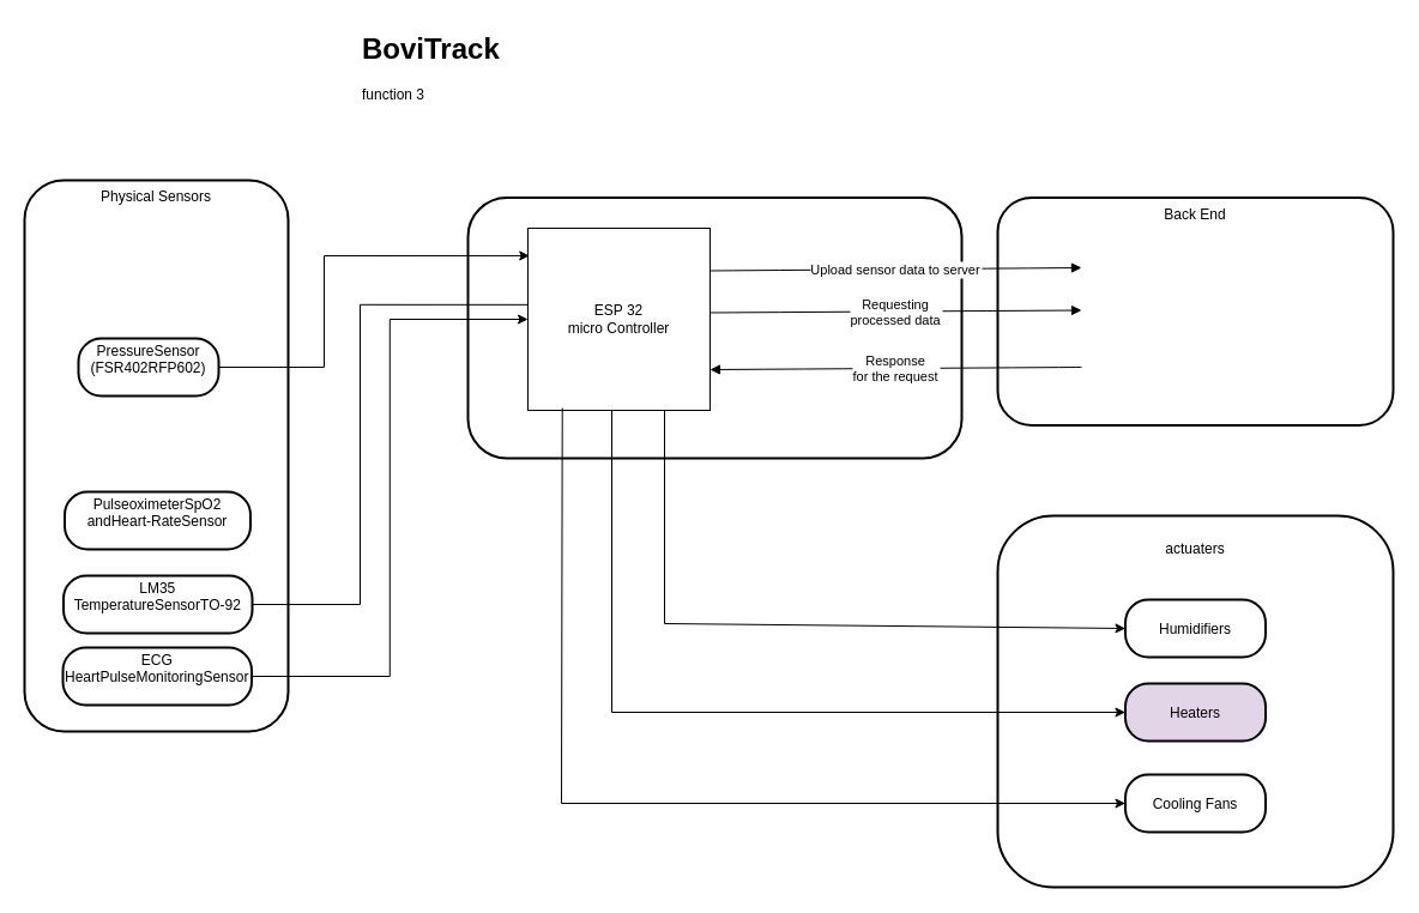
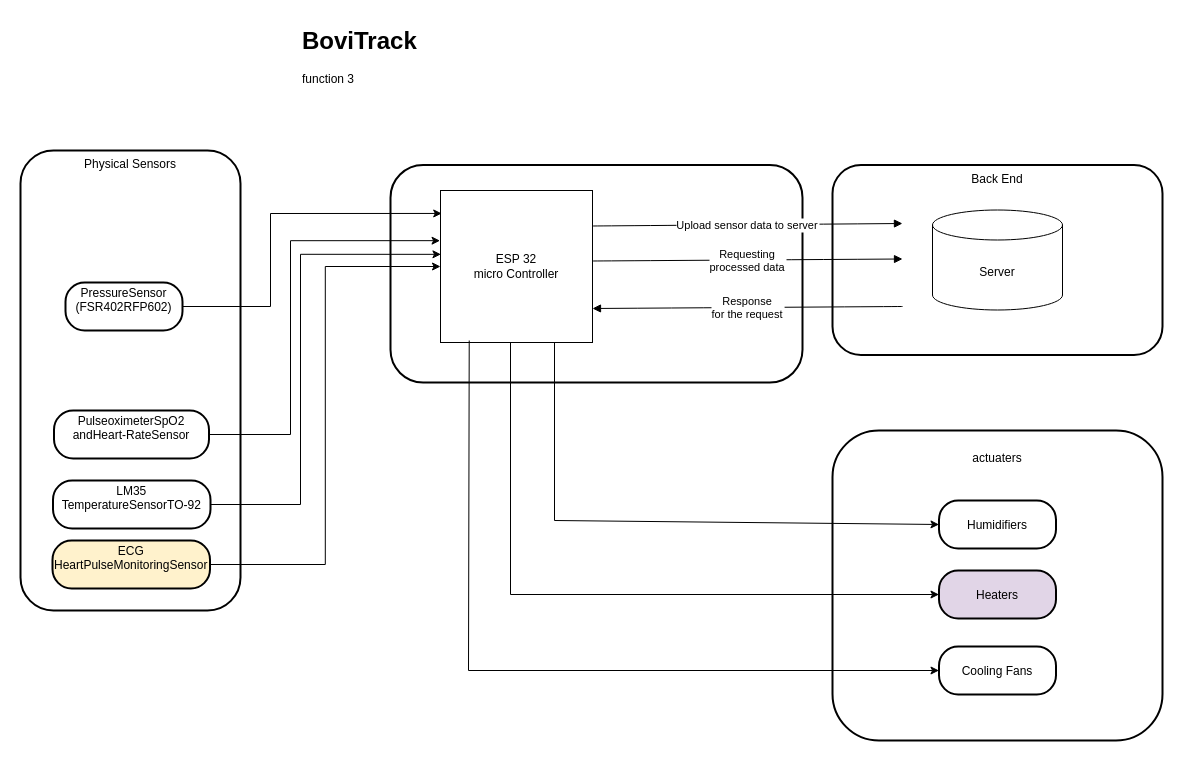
- <mxCell id="25" style="edgeStyle=orthogonalEdgeStyle;rounded=0;orthogonalLoop=1;jettySize=auto;html=1;entryX=0.003;entryY=0.42;entryDx=0;entryDy=0;entryPerimeter=0;endArrow=none;" parent="1" source="13" target="6" edge="1"><mxGeometry relative="1" as="geometry"><Array as="points"><mxPoint x="300" y="504" /><mxPoint x="300" y="254" /></Array></mxGeometry></mxCell>
+ <mxCell id="25" style="edgeStyle=orthogonalEdgeStyle;rounded=0;orthogonalLoop=1;jettySize=auto;html=1;entryX=0.003;entryY=0.42;entryDx=0;entryDy=0;entryPerimeter=0;" parent="1" source="13" target="6" edge="1"><mxGeometry relative="1" as="geometry"><Array as="points"><mxPoint x="300" y="504" /><mxPoint x="300" y="254" /></Array></mxGeometry></mxCell>
+ <mxCell id="7" value="Server" style="shape=cylinder3;whiteSpace=wrap;html=1;boundedLbl=1;backgroundOutline=1;size=15;" parent="1" vertex="1"><mxGeometry x="932" y="209.5" width="130" height="100" as="geometry" /></mxCell>
+ <mxCell id="24" style="edgeStyle=orthogonalEdgeStyle;rounded=0;orthogonalLoop=1;jettySize=auto;html=1;entryX=-0.003;entryY=0.33;entryDx=0;entryDy=0;entryPerimeter=0;" parent="1" source="12" target="6" edge="1"><mxGeometry relative="1" as="geometry"><Array as="points"><mxPoint x="290" y="434" /><mxPoint x="290" y="240" /></Array></mxGeometry></mxCell>
- <mxCell id="15" value="&#10;ECG&#10;HeartPulseMonitoringSensor&#10;&#10;" style="rounded=1;arcSize=40;strokeWidth=2;" parent="1" vertex="1"><mxGeometry x="52" y="540" width="157.5" height="48" as="geometry" /></mxCell>
+ <mxCell id="15" value="&#10;ECG&#10;HeartPulseMonitoringSensor&#10;&#10;" style="rounded=1;arcSize=40;strokeWidth=2;fillColor=#fff2cc;" parent="1" vertex="1"><mxGeometry x="52" y="540" width="157.5" height="48" as="geometry" /></mxCell>
